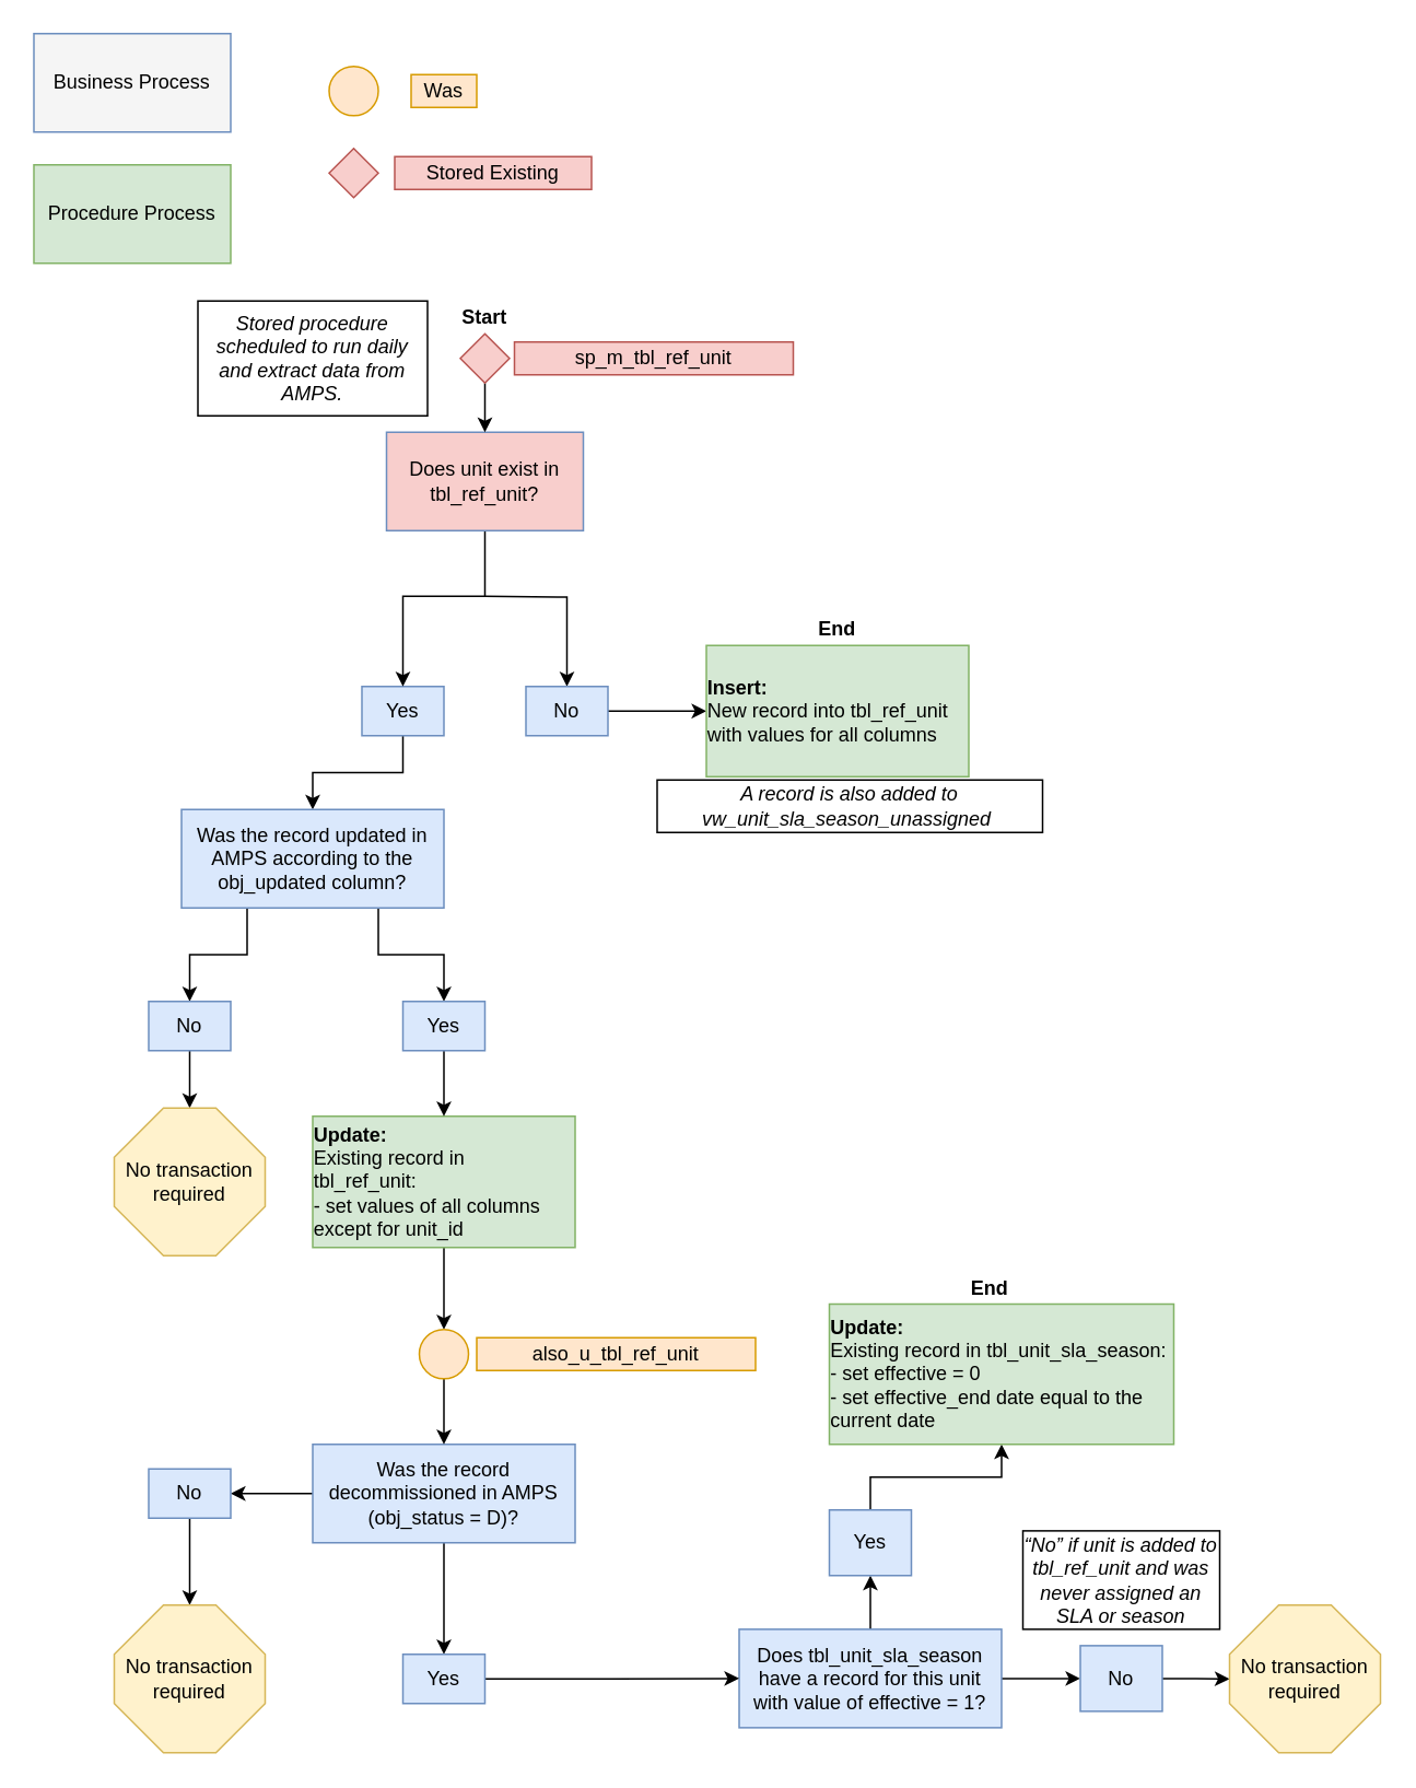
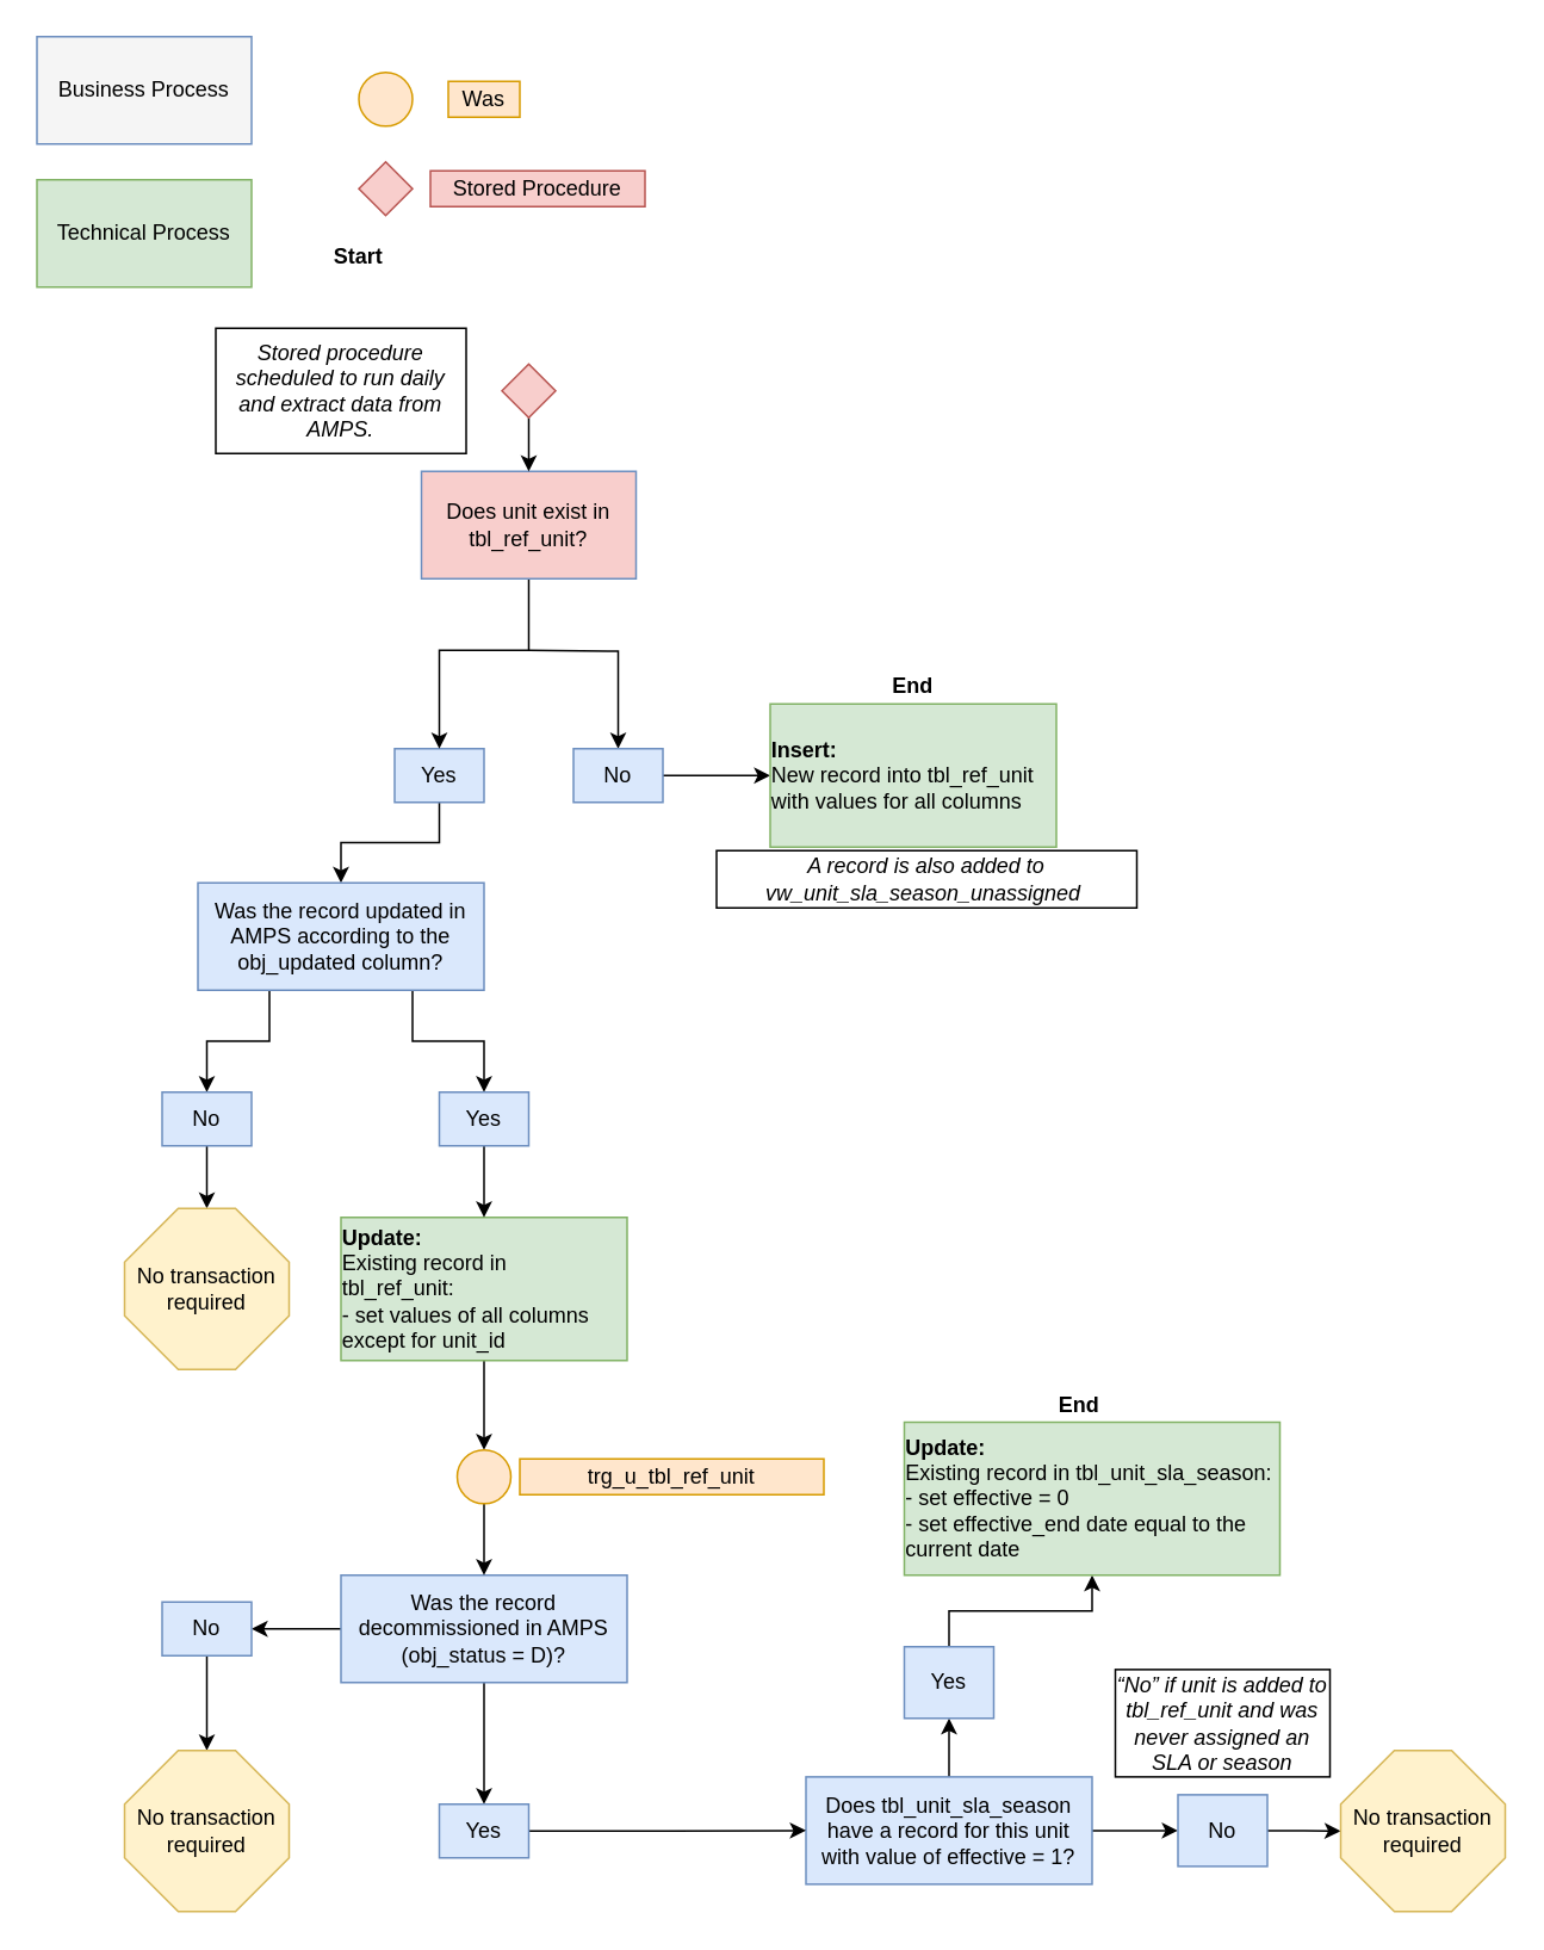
- <mxCell id="10" value="Stored Existing" style="text;html=1;strokeColor=#b85450;fillColor=#f8cecc;align=center;verticalAlign=middle;whiteSpace=wrap;rounded=0;" parent="1" vertex="1"><mxGeometry x="240" y="95" width="120" height="20" as="geometry" /></mxCell>
+ <mxCell id="10" value="Stored Procedure" style="text;html=1;strokeColor=#b85450;fillColor=#f8cecc;align=center;verticalAlign=middle;whiteSpace=wrap;rounded=0;" parent="1" vertex="1"><mxGeometry x="240" y="95" width="120" height="20" as="geometry" /></mxCell>
- <mxCell id="6" value="Procedure Process" style="rounded=0;whiteSpace=wrap;html=1;fillColor=#d5e8d4;strokeColor=#82b366;" parent="1" vertex="1"><mxGeometry x="20" y="100" width="120" height="60" as="geometry" /></mxCell>
+ <mxCell id="6" value="Technical Process" style="rounded=0;whiteSpace=wrap;html=1;fillColor=#d5e8d4;strokeColor=#82b366;" parent="1" vertex="1"><mxGeometry x="20" y="100" width="120" height="60" as="geometry" /></mxCell>
- <mxCell id="54" value="Start" style="text;html=1;strokeColor=none;fillColor=none;align=center;verticalAlign=middle;whiteSpace=wrap;rounded=0;fontStyle=1" parent="1" vertex="1"><mxGeometry x="275" y="183" width="40" height="20" as="geometry" /></mxCell>
+ <mxCell id="54" value="Start" style="text;html=1;strokeColor=none;fillColor=none;align=center;verticalAlign=middle;whiteSpace=wrap;rounded=0;fontStyle=1" parent="1" vertex="1"><mxGeometry x="180" y="133" width="40" height="20" as="geometry" /></mxCell>
- <mxCell id="32" value="sp_m_tbl_ref_unit" style="text;html=1;strokeColor=#b85450;fillColor=#f8cecc;align=center;verticalAlign=middle;whiteSpace=wrap;rounded=0;" parent="1" vertex="1"><mxGeometry x="313" y="208" width="170" height="20" as="geometry" /></mxCell>
- <mxCell id="17" value="also_u_tbl_ref_unit" style="text;html=1;strokeColor=#d79b00;fillColor=#ffe6cc;align=center;verticalAlign=middle;whiteSpace=wrap;rounded=0;" parent="1" vertex="1"><mxGeometry x="290" y="815" width="170" height="20" as="geometry" /></mxCell>
+ <mxCell id="17" value="trg_u_tbl_ref_unit" style="text;html=1;strokeColor=#d79b00;fillColor=#ffe6cc;align=center;verticalAlign=middle;whiteSpace=wrap;rounded=0;" parent="1" vertex="1"><mxGeometry x="290" y="815" width="170" height="20" as="geometry" /></mxCell>
